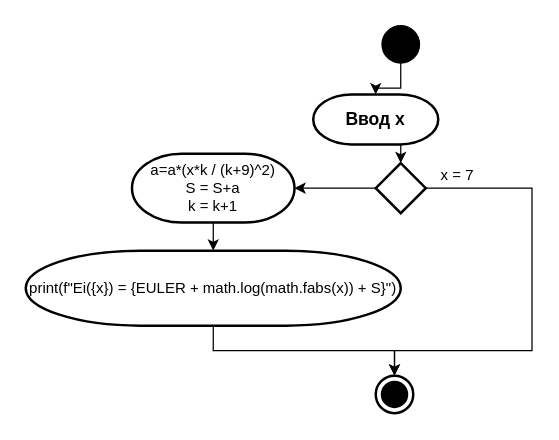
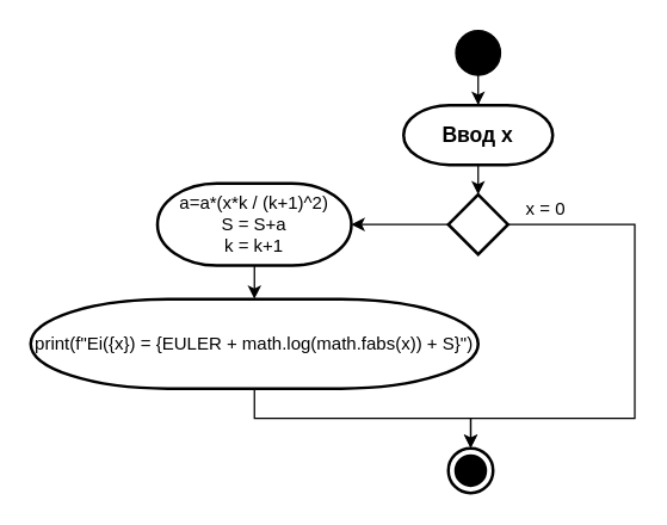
- <mxCell id="5" value="&lt;h3&gt;Ввод х&lt;/h3&gt;" style="strokeWidth=2;html=1;shape=mxgraph.flowchart.terminator;whiteSpace=wrap;fillColor=#FFFFFF;gradientColor=none;" vertex="1" parent="1"><mxGeometry x="250" y="75" width="100" height="40" as="geometry" /></mxCell>
+ <mxCell id="5" value="&lt;h3&gt;Ввод х&lt;/h3&gt;" style="strokeWidth=2;html=1;shape=mxgraph.flowchart.terminator;whiteSpace=wrap;fillColor=#FFFFFF;gradientColor=none;" vertex="1" parent="1"><mxGeometry x="270" y="70" width="100" height="40" as="geometry" /></mxCell>
- <mxCell id="9" value="х = 7" style="text;html=1;align=center;verticalAlign=middle;resizable=0;points=[];autosize=1;strokeColor=none;fillColor=none;" vertex="1" parent="1"><mxGeometry x="345" y="130" width="40" height="20" as="geometry" /></mxCell>
+ <mxCell id="9" value="х = 0" style="text;html=1;align=center;verticalAlign=middle;resizable=0;points=[];autosize=1;strokeColor=none;fillColor=none;" vertex="1" parent="1"><mxGeometry x="345" y="130" width="40" height="20" as="geometry" /></mxCell>
- <mxCell id="11" value="а=а*(x*k / (k+9)^2)&lt;br&gt;&lt;font&gt;S = S+a&lt;br&gt;&lt;/font&gt;&lt;font&gt;k = k+1&lt;/font&gt;" style="strokeWidth=2;html=1;shape=mxgraph.flowchart.terminator;whiteSpace=wrap;fillColor=#FFFFFF;gradientColor=none;" vertex="1" parent="1"><mxGeometry x="105" y="122.5" width="130" height="55" as="geometry" /></mxCell>
+ <mxCell id="11" value="а=а*(x*k / (k+1)^2)&lt;br&gt;&lt;font&gt;S = S+a&lt;br&gt;&lt;/font&gt;&lt;font&gt;k = k+1&lt;/font&gt;" style="strokeWidth=2;html=1;shape=mxgraph.flowchart.terminator;whiteSpace=wrap;fillColor=#FFFFFF;gradientColor=none;" vertex="1" parent="1"><mxGeometry x="105" y="122.5" width="130" height="55" as="geometry" /></mxCell>
